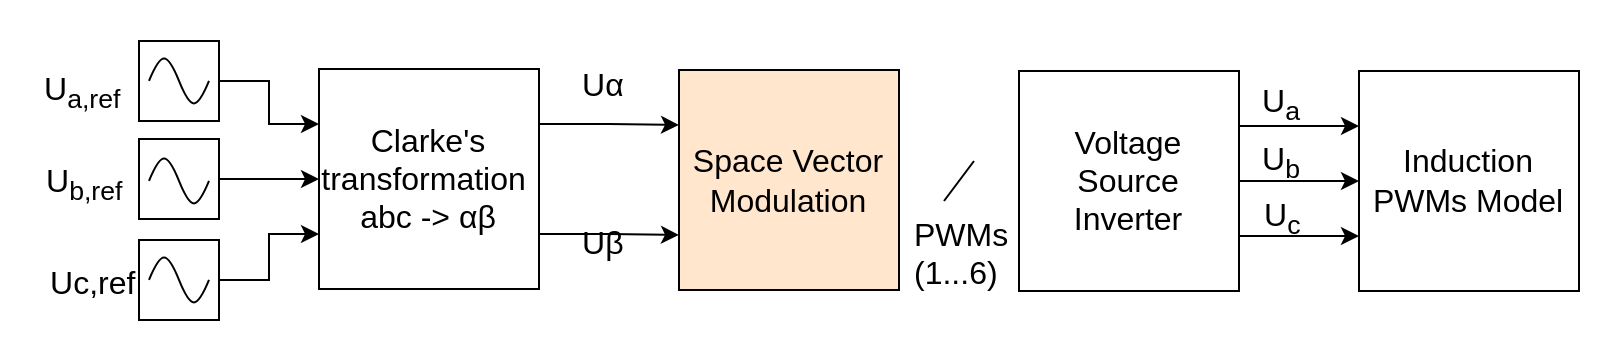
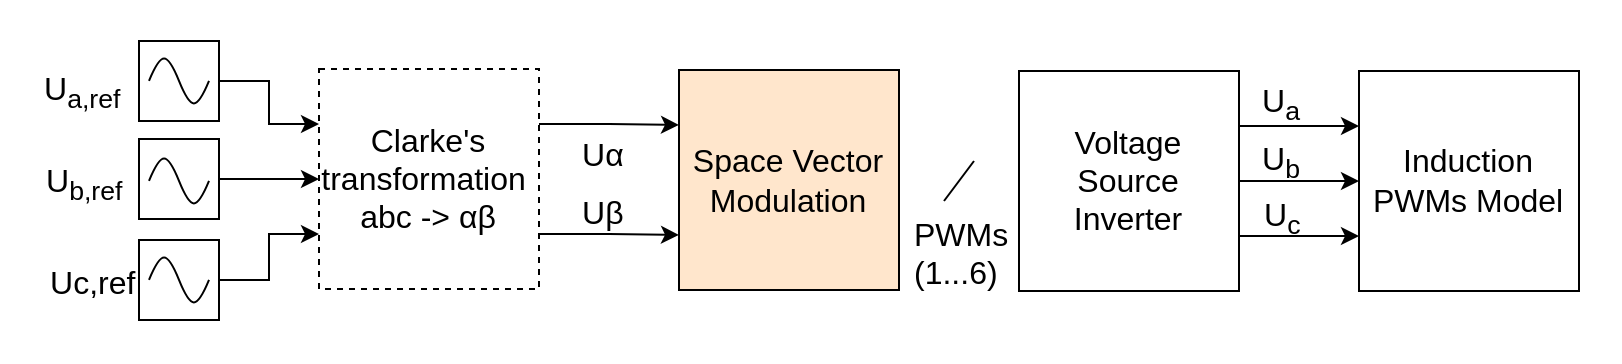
- <mxCell id="23" value="&lt;font style=&quot;font-size: 16px&quot;&gt;&lt;font style=&quot;font-size: 16px&quot;&gt;U&lt;/font&gt;&lt;span&gt;α&lt;/span&gt;&lt;/font&gt;" style="text;html=1;resizable=0;points=[];autosize=1;align=left;verticalAlign=top;spacingTop=-4;" parent="1" vertex="1"><mxGeometry x="289" y="30" width="40" height="20" as="geometry" /></mxCell>
+ <mxCell id="23" value="&lt;font style=&quot;font-size: 16px&quot;&gt;&lt;font style=&quot;font-size: 16px&quot;&gt;U&lt;/font&gt;&lt;span&gt;α&lt;/span&gt;&lt;/font&gt;" style="text;html=1;resizable=0;points=[];autosize=1;align=left;verticalAlign=top;spacingTop=-4;" parent="1" vertex="1"><mxGeometry x="289" y="65" width="40" height="20" as="geometry" /></mxCell>
- <mxCell id="13" value="&lt;font style=&quot;font-size: 16px&quot;&gt;Clarke's transformation&amp;nbsp;&lt;br&gt;abc -&amp;gt;&amp;nbsp;&lt;span&gt;α&lt;/span&gt;&lt;span&gt;β&lt;/span&gt;&lt;/font&gt;&lt;br&gt;" style="whiteSpace=wrap;html=1;aspect=fixed;" parent="1" vertex="1"><mxGeometry x="159" y="34" width="110" height="110" as="geometry" /></mxCell>
+ <mxCell id="13" value="&lt;font style=&quot;font-size: 16px&quot;&gt;Clarke's transformation&amp;nbsp;&lt;br&gt;abc -&amp;gt;&amp;nbsp;&lt;span&gt;α&lt;/span&gt;&lt;span&gt;β&lt;/span&gt;&lt;/font&gt;&lt;br&gt;" style="whiteSpace=wrap;html=1;aspect=fixed;dashed=1;" parent="1" vertex="1"><mxGeometry x="159" y="34" width="110" height="110" as="geometry" /></mxCell>
- <mxCell id="24" value="&lt;font style=&quot;font-size: 16px&quot;&gt;&lt;font style=&quot;font-size: 16px&quot;&gt;U&lt;/font&gt;&lt;span&gt;β&lt;/span&gt;&lt;/font&gt;" style="text;html=1;resizable=0;points=[];autosize=1;align=left;verticalAlign=top;spacingTop=-4;" parent="1" vertex="1"><mxGeometry x="289" y="109" width="40" height="20" as="geometry" /></mxCell>
+ <mxCell id="24" value="&lt;font style=&quot;font-size: 16px&quot;&gt;&lt;font style=&quot;font-size: 16px&quot;&gt;U&lt;/font&gt;&lt;span&gt;β&lt;/span&gt;&lt;/font&gt;" style="text;html=1;resizable=0;points=[];autosize=1;align=left;verticalAlign=top;spacingTop=-4;" parent="1" vertex="1"><mxGeometry x="289" y="94" width="40" height="20" as="geometry" /></mxCell>
